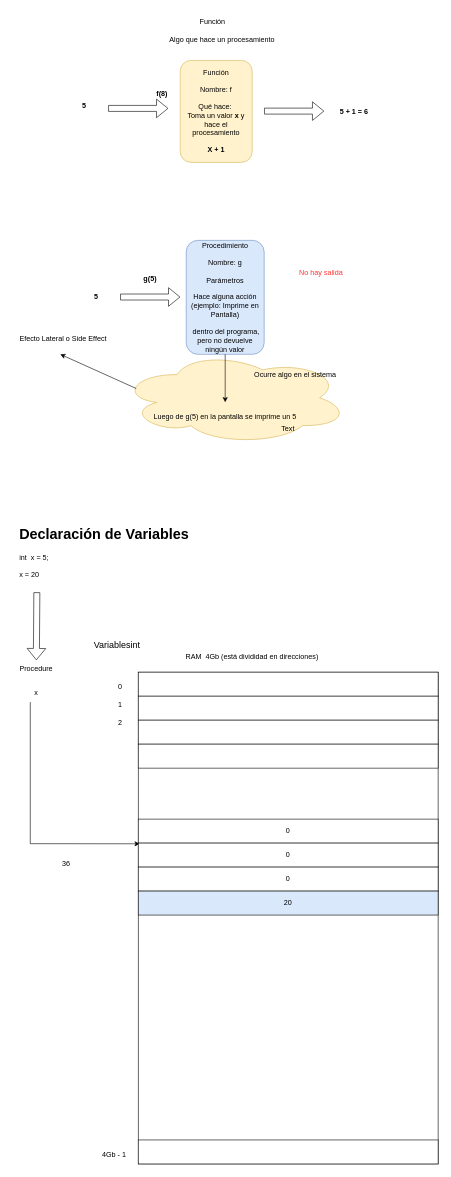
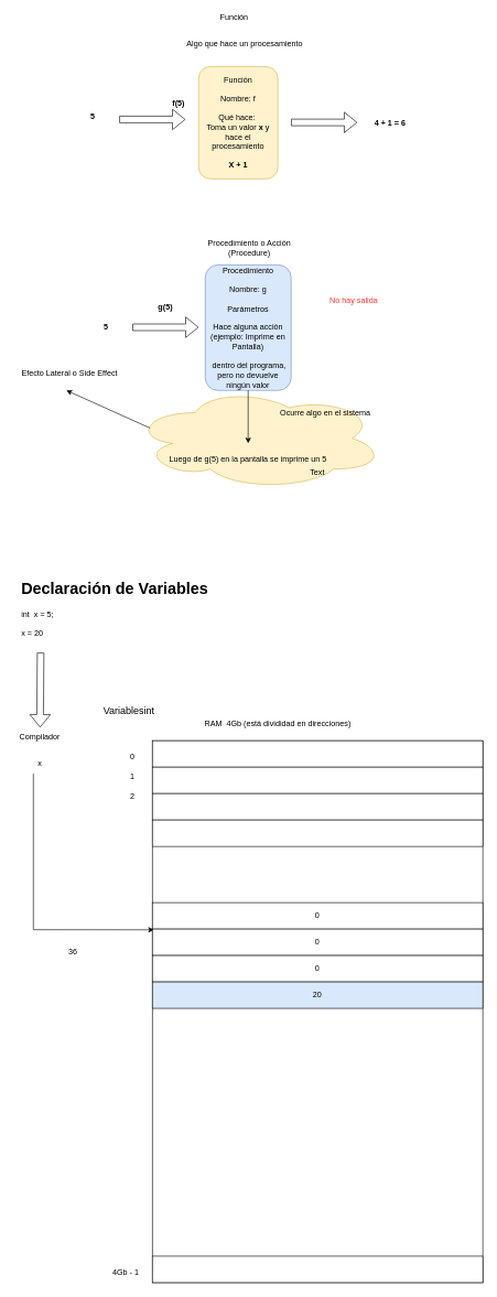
- <mxCell id="9" value="Función" style="text;html=1;align=center;verticalAlign=middle;whiteSpace=wrap;rounded=0;" vertex="1" parent="1"><mxGeometry x="324" y="20" width="60" height="30" as="geometry" /></mxCell>
+ <mxCell id="9" value="Función" style="text;html=1;align=center;verticalAlign=middle;whiteSpace=wrap;rounded=0;" vertex="1" parent="1"><mxGeometry x="324" y="10" width="60" height="30" as="geometry" /></mxCell>
- <mxCell id="6" value="&lt;b&gt;f(8)&lt;/b&gt;" style="text;html=1;align=center;verticalAlign=middle;whiteSpace=wrap;rounded=0;" vertex="1" parent="1"><mxGeometry x="240" y="140" width="60" height="30" as="geometry" /></mxCell>
+ <mxCell id="6" value="&lt;b&gt;f(5)&lt;/b&gt;" style="text;html=1;align=center;verticalAlign=middle;whiteSpace=wrap;rounded=0;" vertex="1" parent="1"><mxGeometry x="240" y="140" width="60" height="30" as="geometry" /></mxCell>
- <mxCell id="8" value="&lt;b&gt;5 + 1 = 6&lt;/b&gt;" style="text;html=1;align=center;verticalAlign=middle;whiteSpace=wrap;rounded=0;" vertex="1" parent="1"><mxGeometry x="560" y="170" width="60" height="30" as="geometry" /></mxCell>
+ <mxCell id="8" value="&lt;b&gt;4 + 1 = 6&lt;/b&gt;" style="text;html=1;align=center;verticalAlign=middle;whiteSpace=wrap;rounded=0;" vertex="1" parent="1"><mxGeometry x="560" y="170" width="60" height="30" as="geometry" /></mxCell>
+ <mxCell id="10" value="Procedimiento o Acción (Procedure)" style="text;html=1;align=center;verticalAlign=middle;whiteSpace=wrap;rounded=0;" vertex="1" parent="1"><mxGeometry x="294" y="360" width="166" height="30" as="geometry" /></mxCell>
- <mxCell id="36" value="Procedure" style="text;html=1;align=center;verticalAlign=middle;whiteSpace=wrap;rounded=0;" vertex="1" parent="1"><mxGeometry x="20" y="1100" width="80" height="30" as="geometry" /></mxCell>
+ <mxCell id="36" value="Compilador" style="text;html=1;align=center;verticalAlign=middle;whiteSpace=wrap;rounded=0;" vertex="1" parent="1"><mxGeometry x="20" y="1100" width="80" height="30" as="geometry" /></mxCell>
